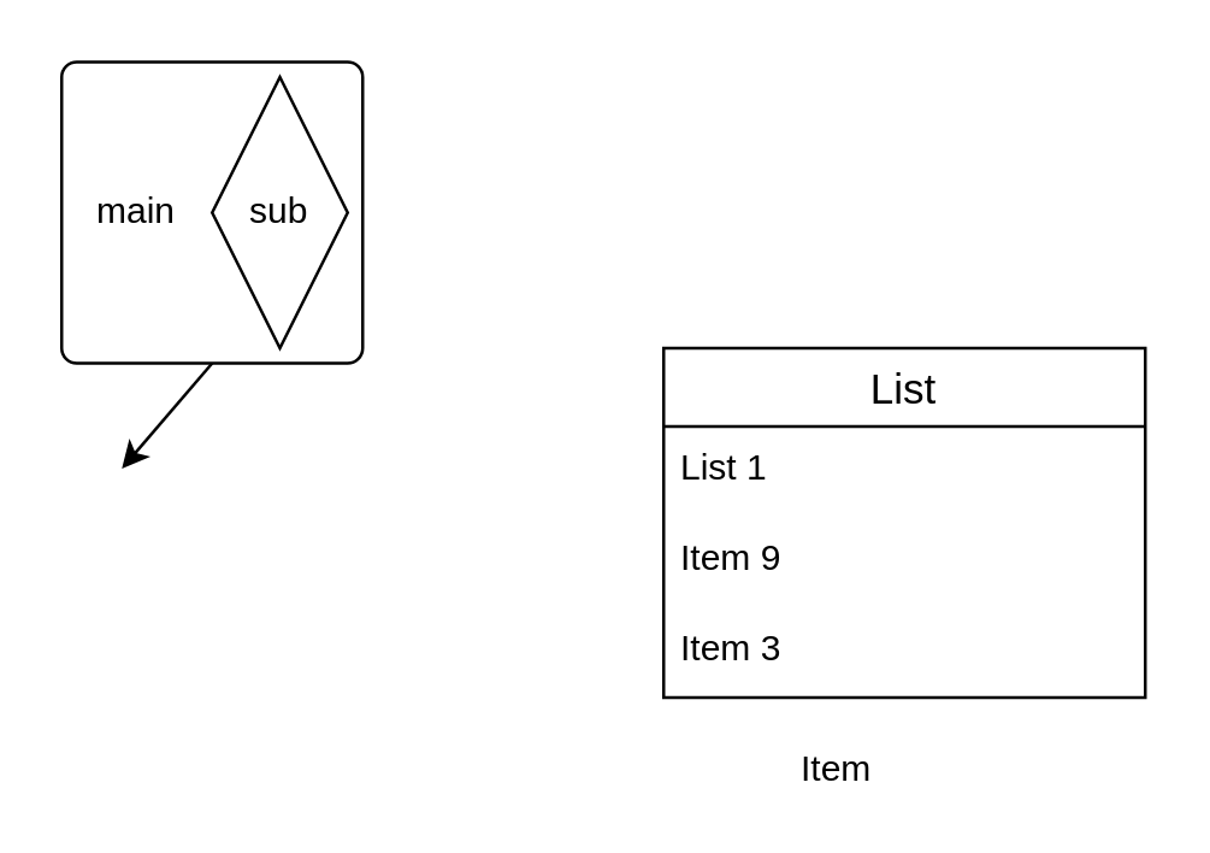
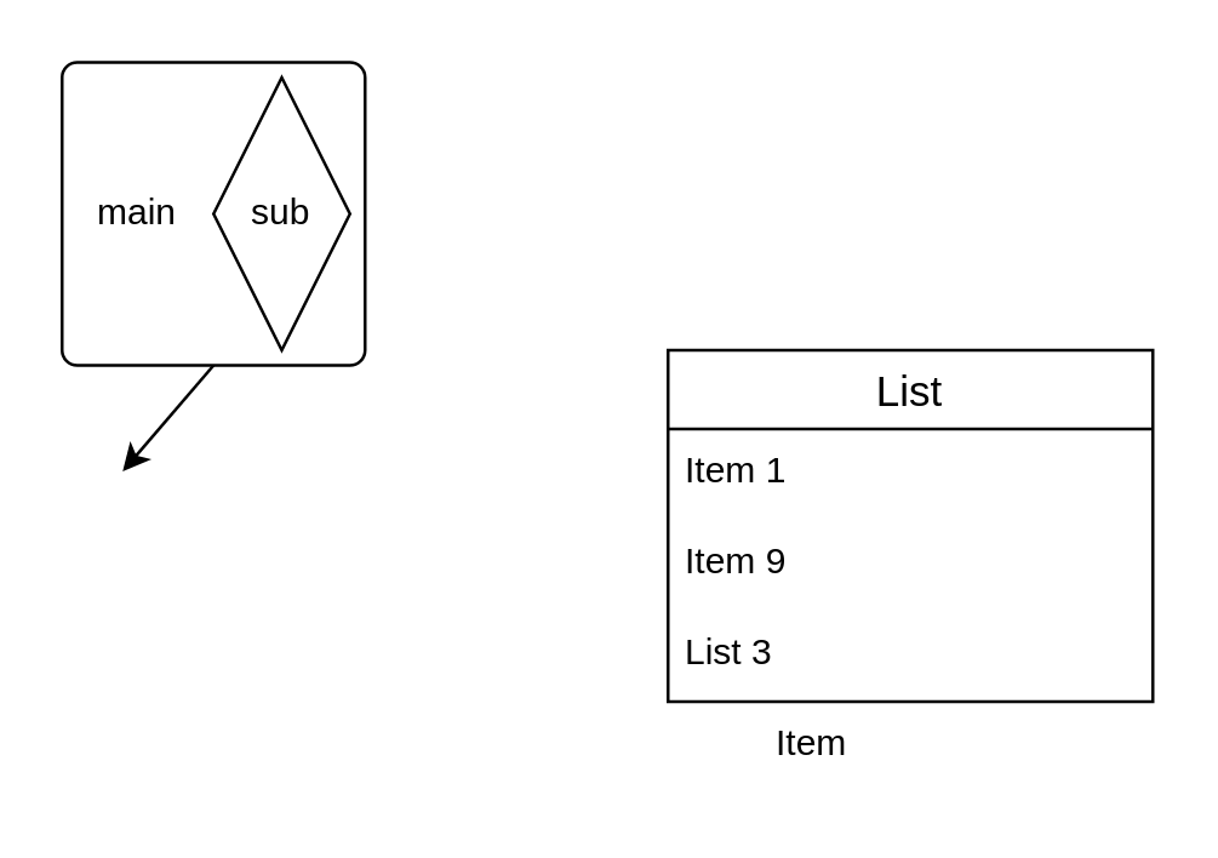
- <mxCell id="7" value="List 1" style="text;strokeColor=none;fillColor=none;spacingLeft=4;spacingRight=4;overflow=hidden;rotatable=0;points=[[0,0.5],[1,0.5]];portConstraint=eastwest;fontSize=12;" parent="6" vertex="1"><mxGeometry y="26" width="160" height="30" as="geometry" /></mxCell>
+ <mxCell id="7" value="Item 1" style="text;strokeColor=none;fillColor=none;spacingLeft=4;spacingRight=4;overflow=hidden;rotatable=0;points=[[0,0.5],[1,0.5]];portConstraint=eastwest;fontSize=12;" parent="6" vertex="1"><mxGeometry y="26" width="160" height="30" as="geometry" /></mxCell>
- <mxCell id="9" value="Item 3" style="text;strokeColor=none;fillColor=none;spacingLeft=4;spacingRight=4;overflow=hidden;rotatable=0;points=[[0,0.5],[1,0.5]];portConstraint=eastwest;fontSize=12;" parent="6" vertex="1"><mxGeometry y="86" width="160" height="30" as="geometry" /></mxCell>
+ <mxCell id="9" value="List 3" style="text;strokeColor=none;fillColor=none;spacingLeft=4;spacingRight=4;overflow=hidden;rotatable=0;points=[[0,0.5],[1,0.5]];portConstraint=eastwest;fontSize=12;" parent="6" vertex="1"><mxGeometry y="86" width="160" height="30" as="geometry" /></mxCell>
- <mxCell id="10" value="Item" style="text;strokeColor=none;fillColor=none;spacingLeft=4;spacingRight=4;overflow=hidden;rotatable=0;points=[[0,0.5],[1,0.5]];portConstraint=eastwest;fontSize=12;" parent="1" vertex="1"><mxGeometry x="260" y="241" width="40" height="30" as="geometry" /></mxCell>
+ <mxCell id="10" value="Item" style="text;strokeColor=none;fillColor=none;spacingLeft=4;spacingRight=4;overflow=hidden;rotatable=0;points=[[0,0.5],[1,0.5]];portConstraint=eastwest;fontSize=12;" parent="1" vertex="1"><mxGeometry x="250" y="231" width="40" height="30" as="geometry" /></mxCell>
